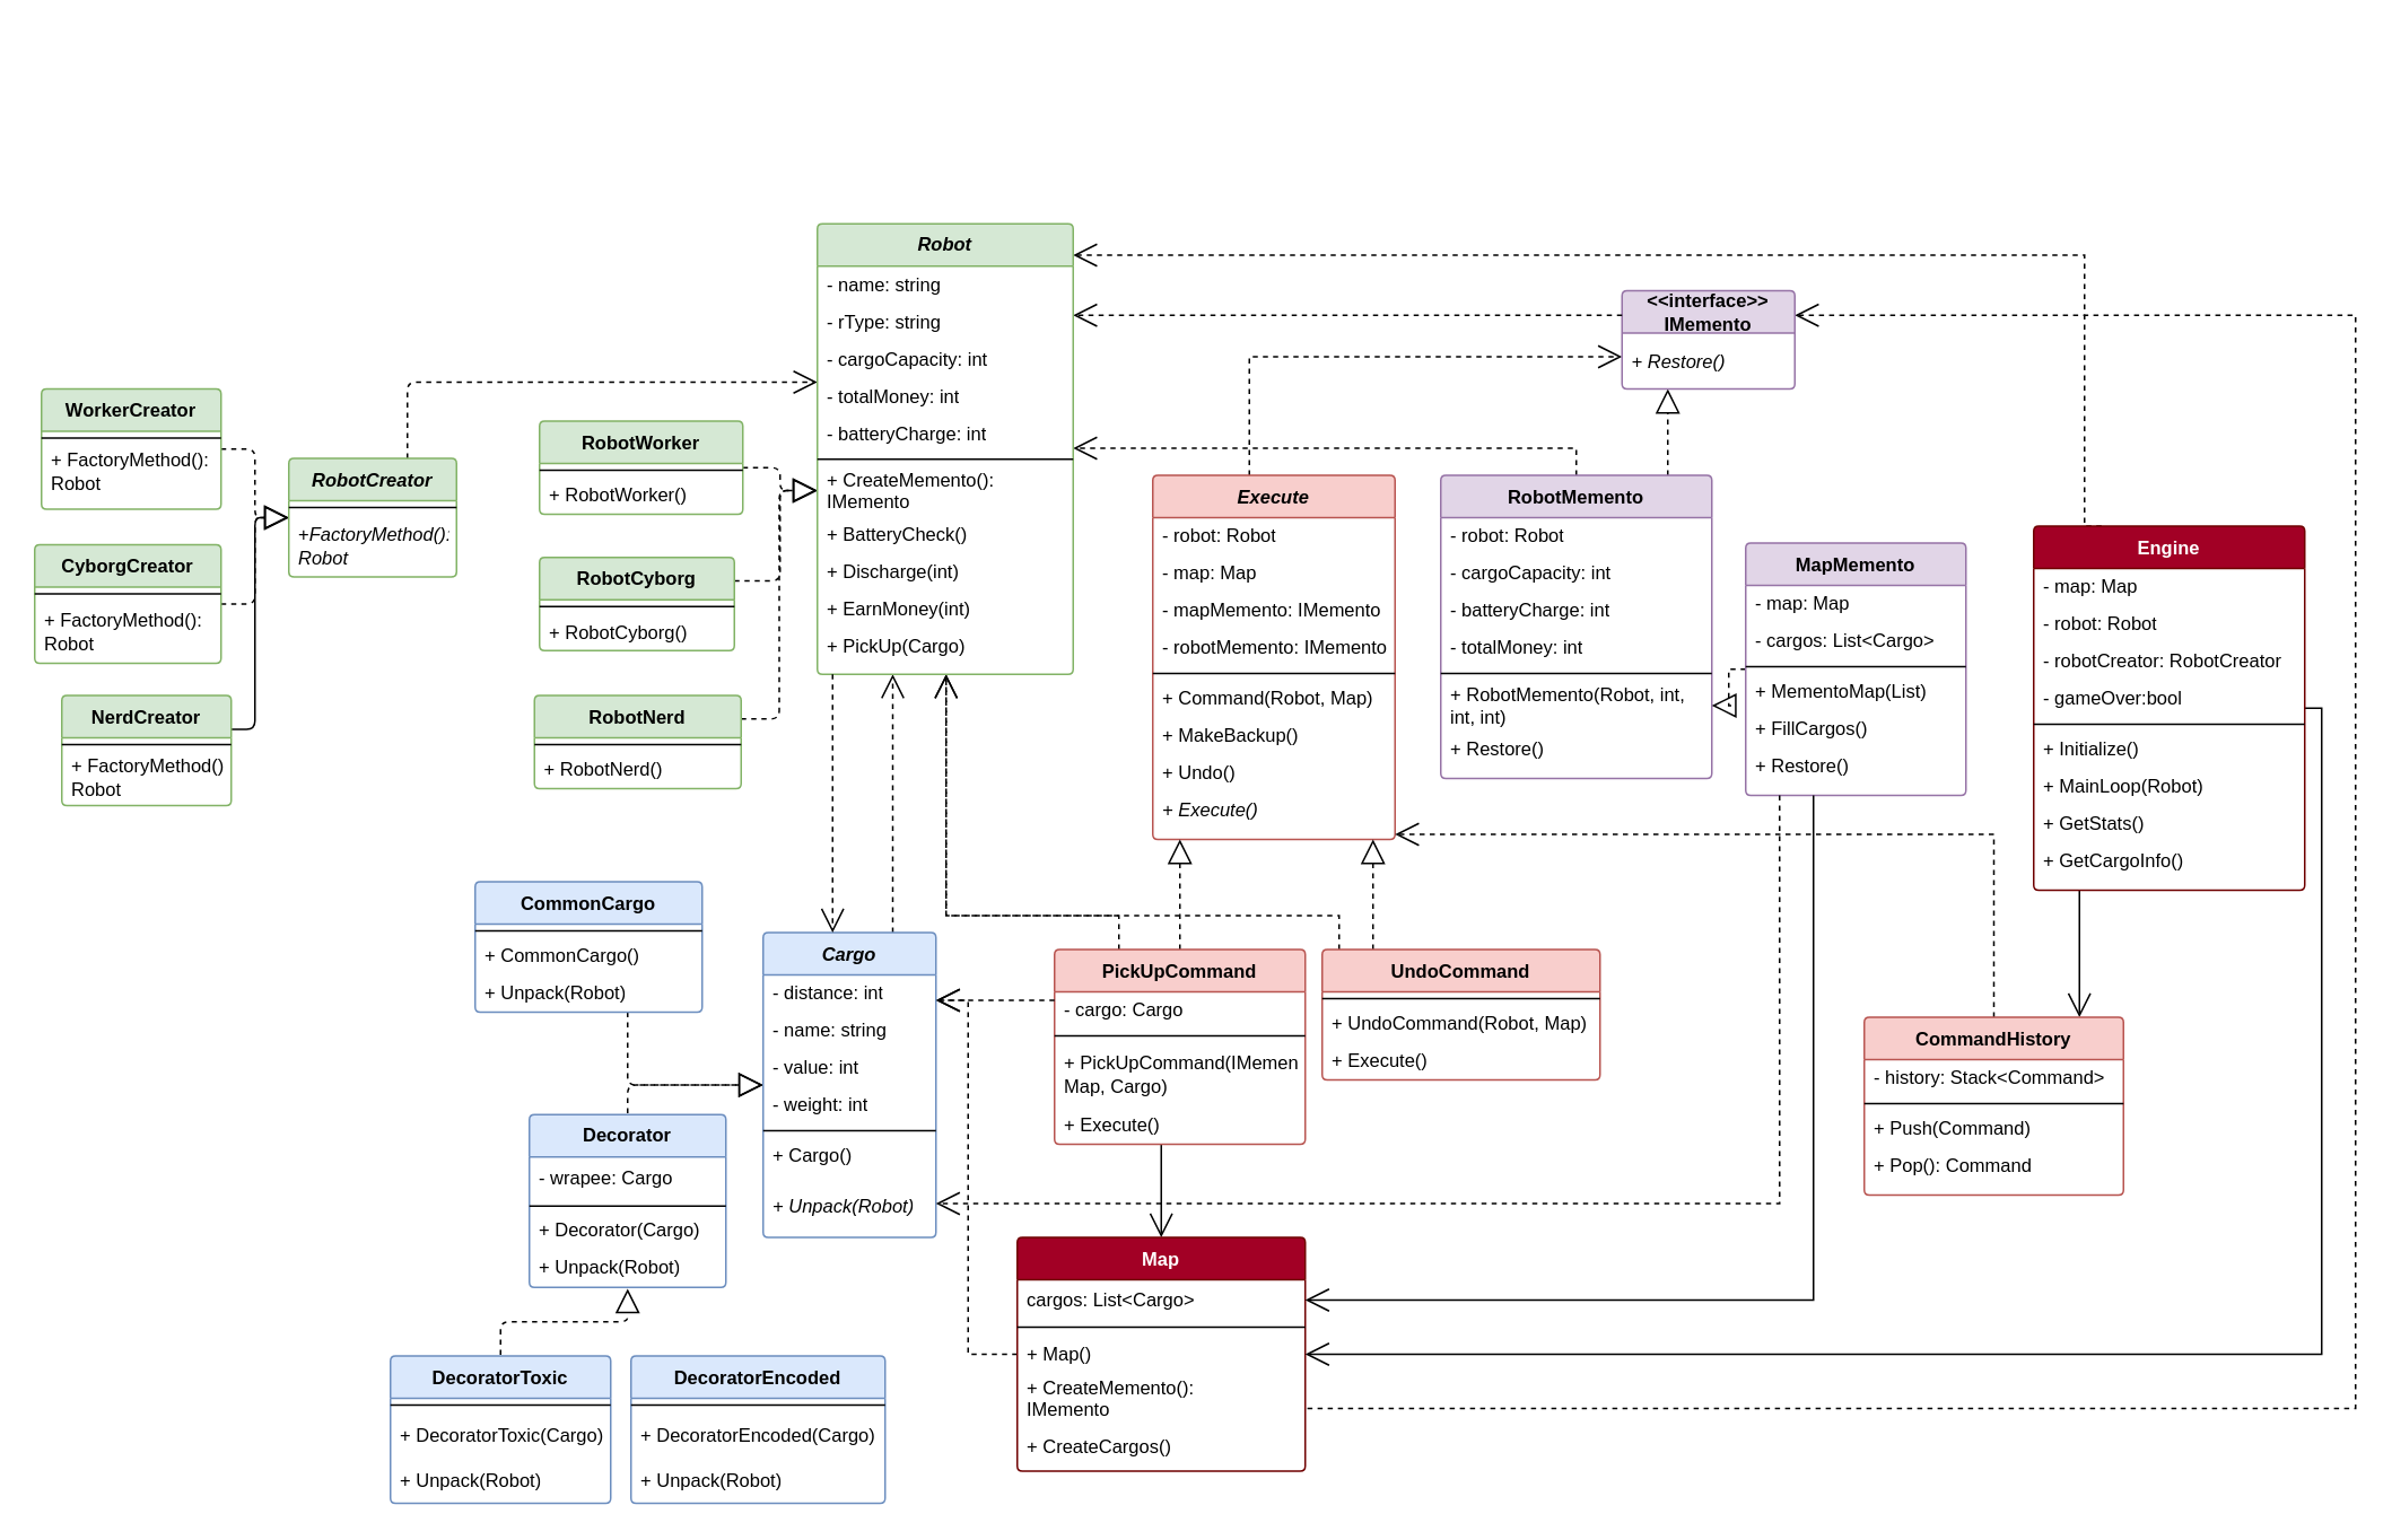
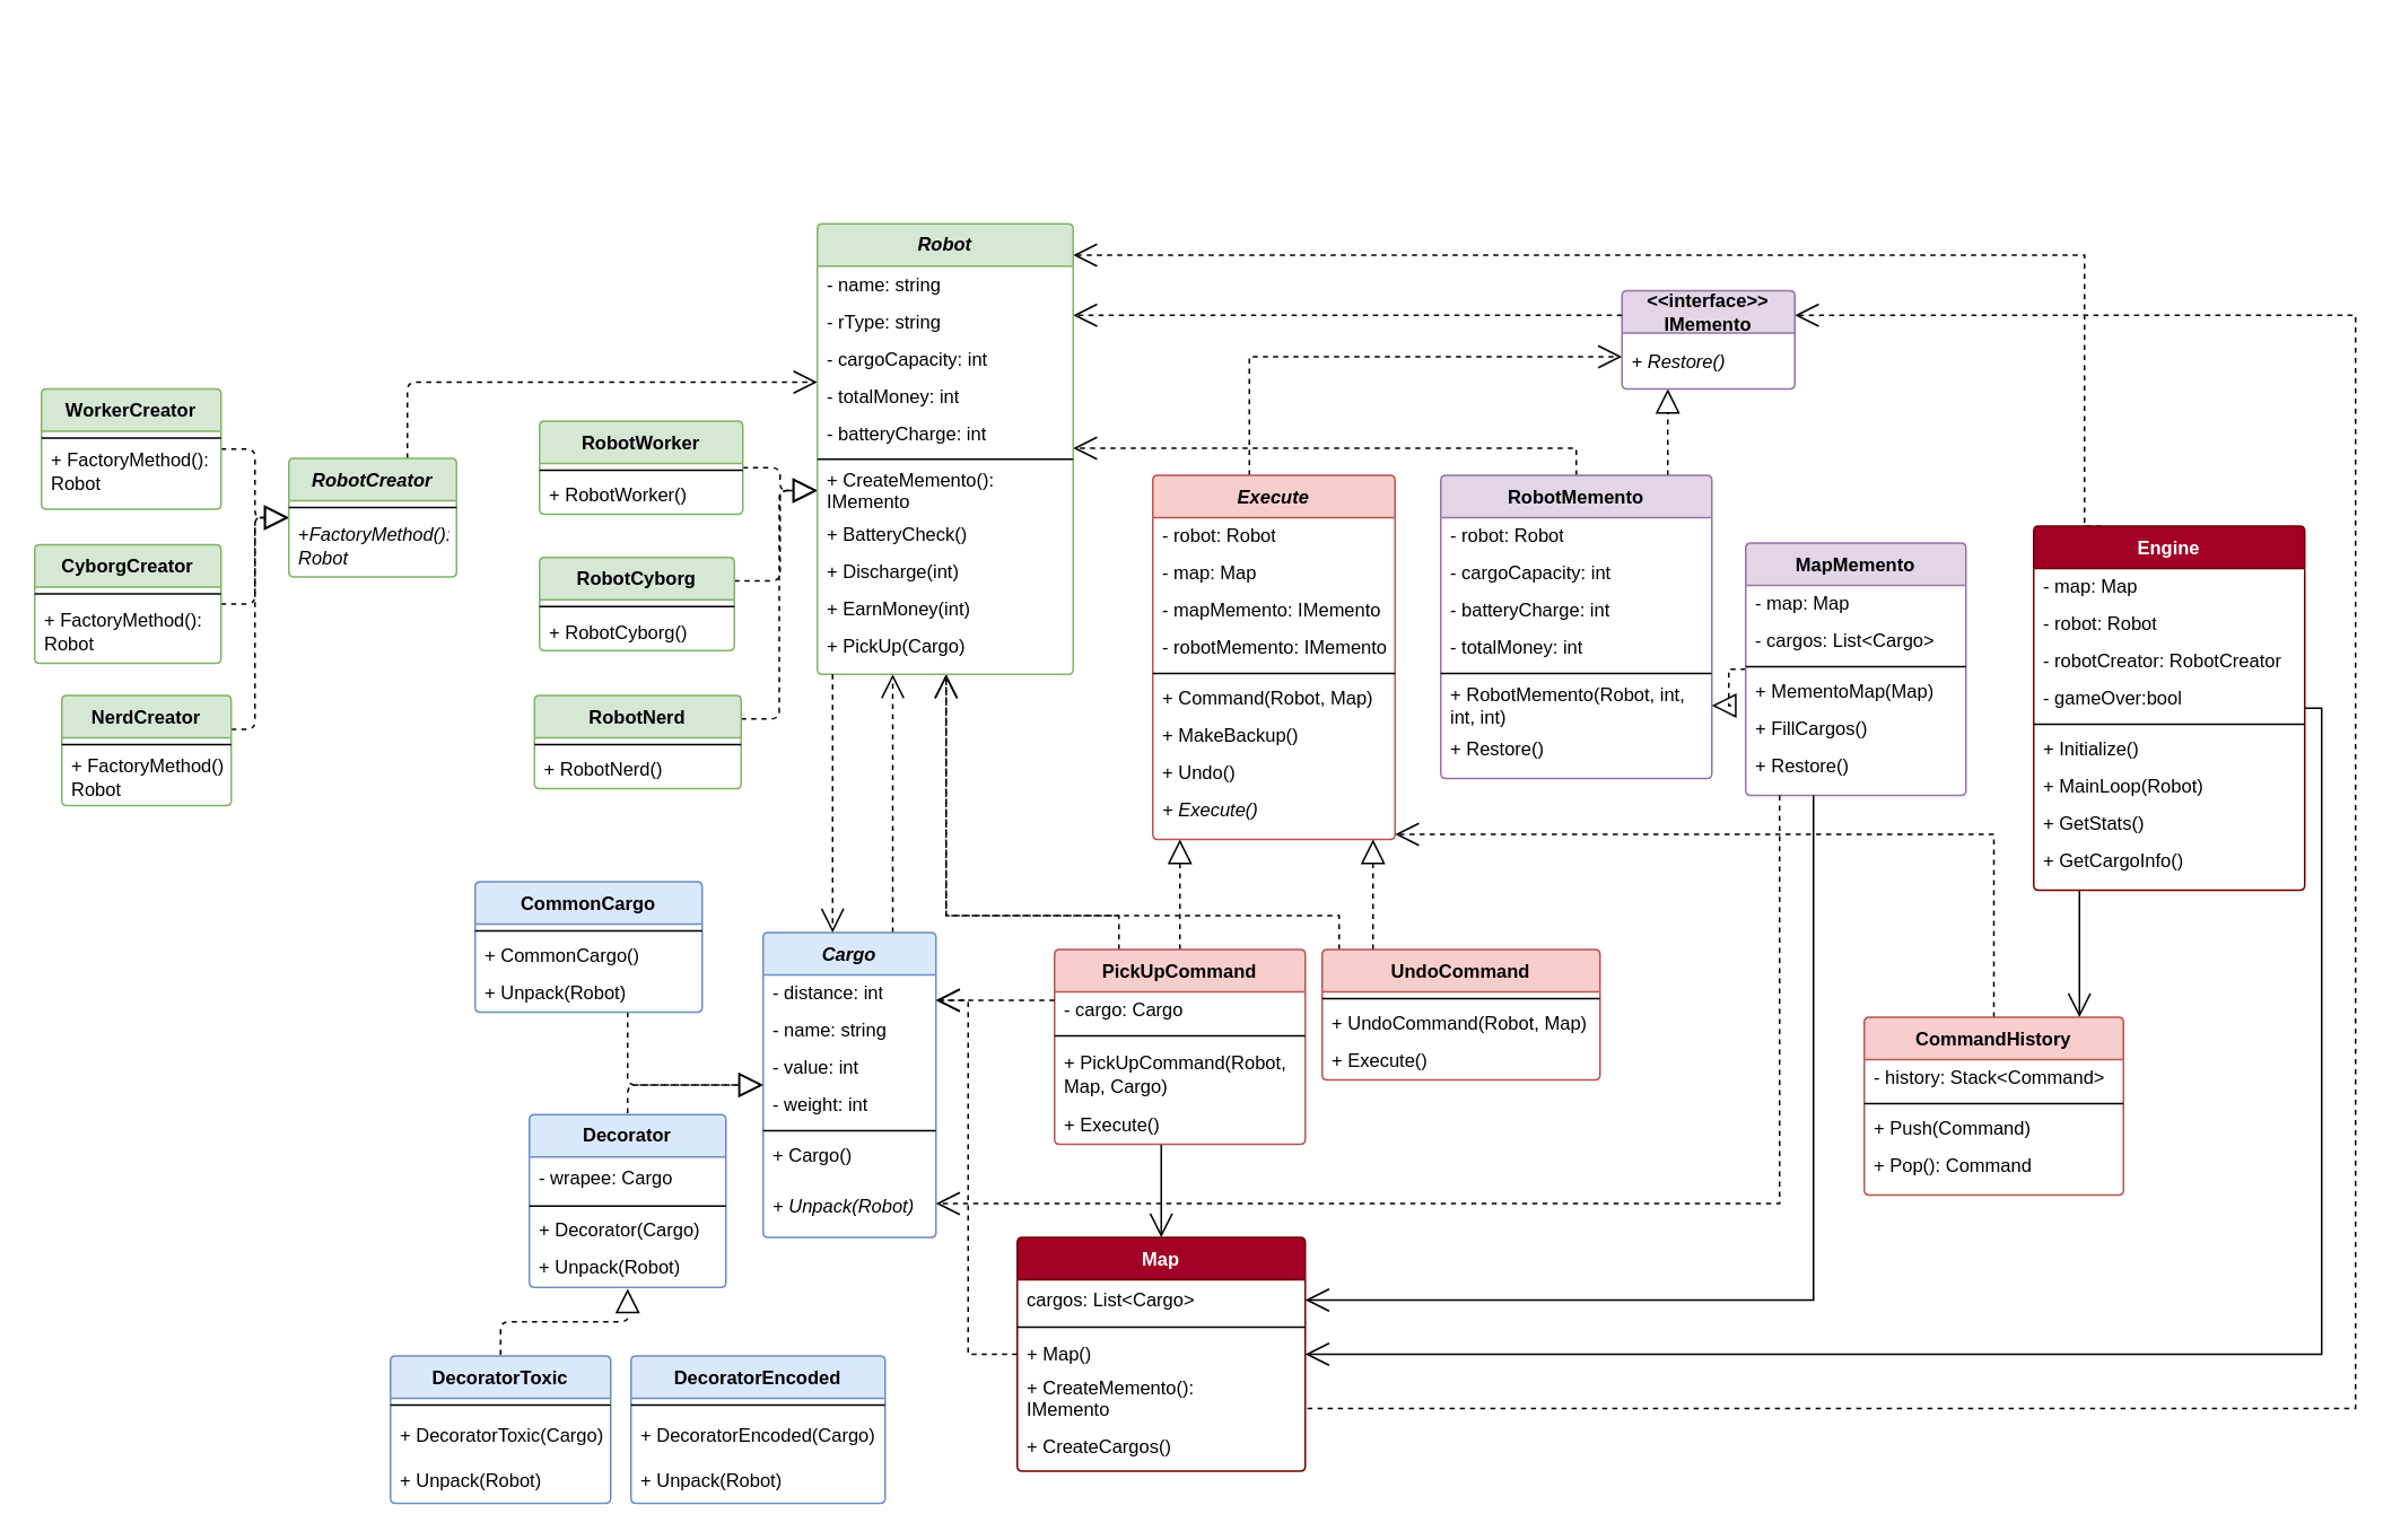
- <mxCell id="20" value="" style="html=1;jettySize=18;whiteSpace=wrap;fontSize=11;strokeOpacity=100;rounded=1;arcSize=10;edgeStyle=orthogonalEdgeStyle;startArrow=none;endArrow=block;endFill=0;endSize=12;dashed=0;" parent="1" source="75" target="78" edge="1"><mxGeometry width="100" height="100" relative="1" as="geometry"><Array as="points"><mxPoint x="150" y="430" /><mxPoint x="150" y="305" /></Array><mxPoint x="58" y="514.003" as="targetPoint" /><mxPoint x="180" y="410" as="sourcePoint" /></mxGeometry></mxCell>
+ <mxCell id="20" value="" style="html=1;jettySize=18;whiteSpace=wrap;fontSize=11;strokeOpacity=100;rounded=1;arcSize=10;edgeStyle=orthogonalEdgeStyle;startArrow=none;;endArrow=block;endFill=0;endSize=12;;dashed=1;" parent="1" source="75" target="78" edge="1"><mxGeometry width="100" height="100" relative="1" as="geometry"><Array as="points"><mxPoint x="150" y="430" /><mxPoint x="150" y="305" /></Array><mxPoint x="58" y="514.003" as="targetPoint" /><mxPoint x="180" y="410" as="sourcePoint" /></mxGeometry></mxCell>
- <mxCell id="52" value="&lt;span style=&quot;text-align: center&quot;&gt;+ MementoMap(List)&lt;/span&gt;" style="part=1;html=1;resizeHeight=0;strokeColor=none;fillColor=none;align=left;verticalAlign=middle;spacingLeft=4;spacingRight=4;overflow=hidden;rotatable=0;points=[[0,0.5],[1,0.5]];portConstraint=eastwest;swimlaneFillColor=#ffffff;strokeOpacity=100;fontSize=11;" parent="48" vertex="1"><mxGeometry y="77" width="130" height="22" as="geometry" /></mxCell>
+ <mxCell id="52" value="&lt;span style=&quot;text-align: center&quot;&gt;+ MementoMap(Map)&lt;/span&gt;" style="part=1;html=1;resizeHeight=0;strokeColor=none;fillColor=none;align=left;verticalAlign=middle;spacingLeft=4;spacingRight=4;overflow=hidden;rotatable=0;points=[[0,0.5],[1,0.5]];portConstraint=eastwest;swimlaneFillColor=#ffffff;strokeOpacity=100;fontSize=11;" parent="48" vertex="1"><mxGeometry y="77" width="130" height="22" as="geometry" /></mxCell>
- <mxCell id="93" value="&lt;span style=&quot;text-align: center&quot;&gt;+ PickUpCommand(&lt;/span&gt;&lt;span style=&quot;text-align: center&quot;&gt;IMemento, &lt;br&gt;Map, Cargo)&lt;/span&gt;" style="part=1;html=1;resizeHeight=0;strokeColor=none;fillColor=none;align=left;verticalAlign=middle;spacingLeft=4;spacingRight=4;overflow=hidden;rotatable=0;points=[[0,0.5],[1,0.5]];portConstraint=eastwest;swimlaneFillColor=#ffffff;strokeOpacity=100;fontSize=11;" parent="90" vertex="1"><mxGeometry y="55" width="148" height="38" as="geometry" /></mxCell>
+ <mxCell id="93" value="&lt;span style=&quot;text-align: center&quot;&gt;+ PickUpCommand(&lt;/span&gt;&lt;span style=&quot;text-align: center&quot;&gt;Robot, &lt;br&gt;Map, Cargo)&lt;/span&gt;" style="part=1;html=1;resizeHeight=0;strokeColor=none;fillColor=none;align=left;verticalAlign=middle;spacingLeft=4;spacingRight=4;overflow=hidden;rotatable=0;points=[[0,0.5],[1,0.5]];portConstraint=eastwest;swimlaneFillColor=#ffffff;strokeOpacity=100;fontSize=11;" parent="90" vertex="1"><mxGeometry y="55" width="148" height="38" as="geometry" /></mxCell>
